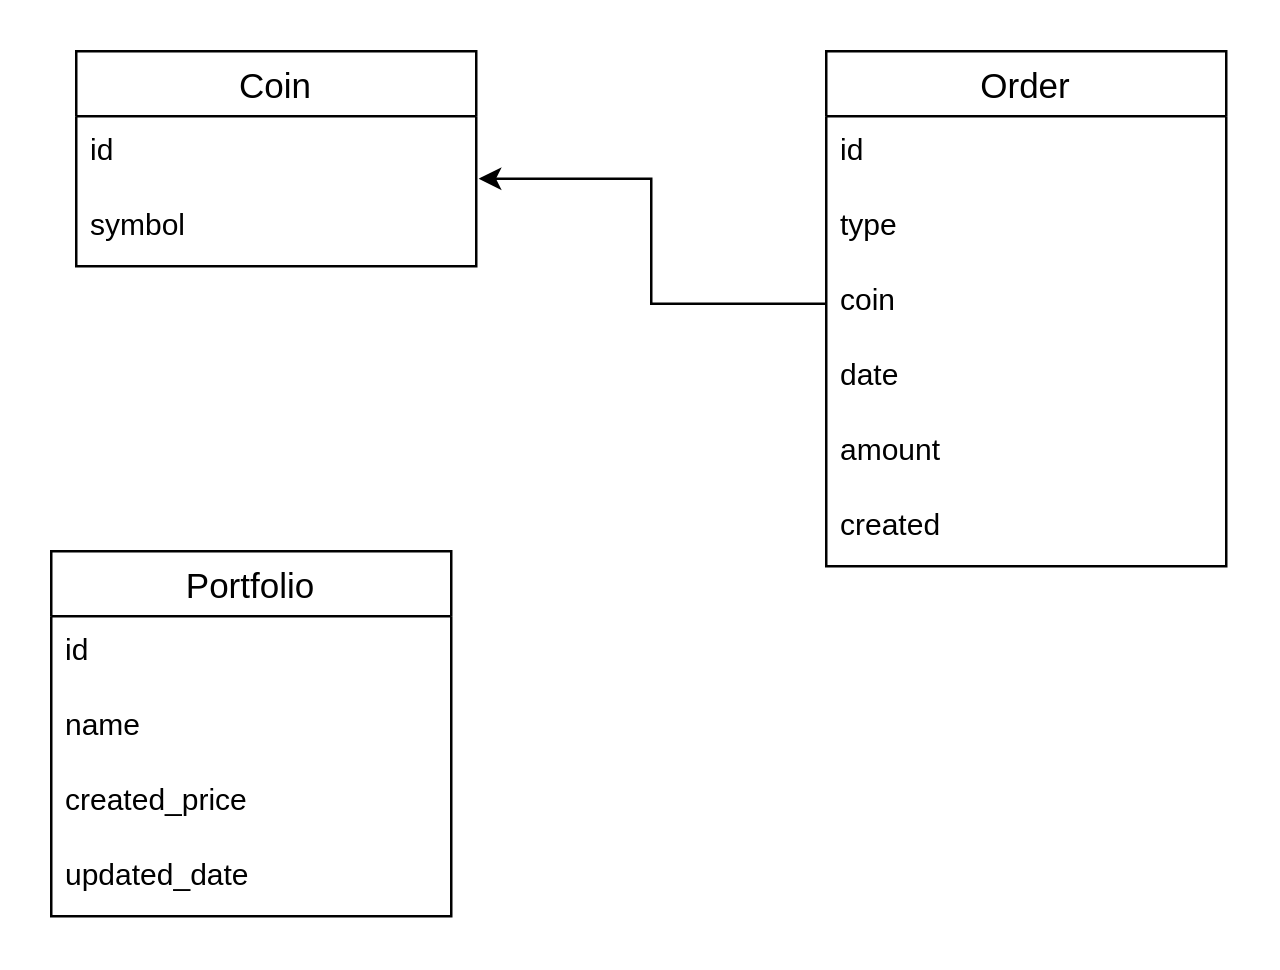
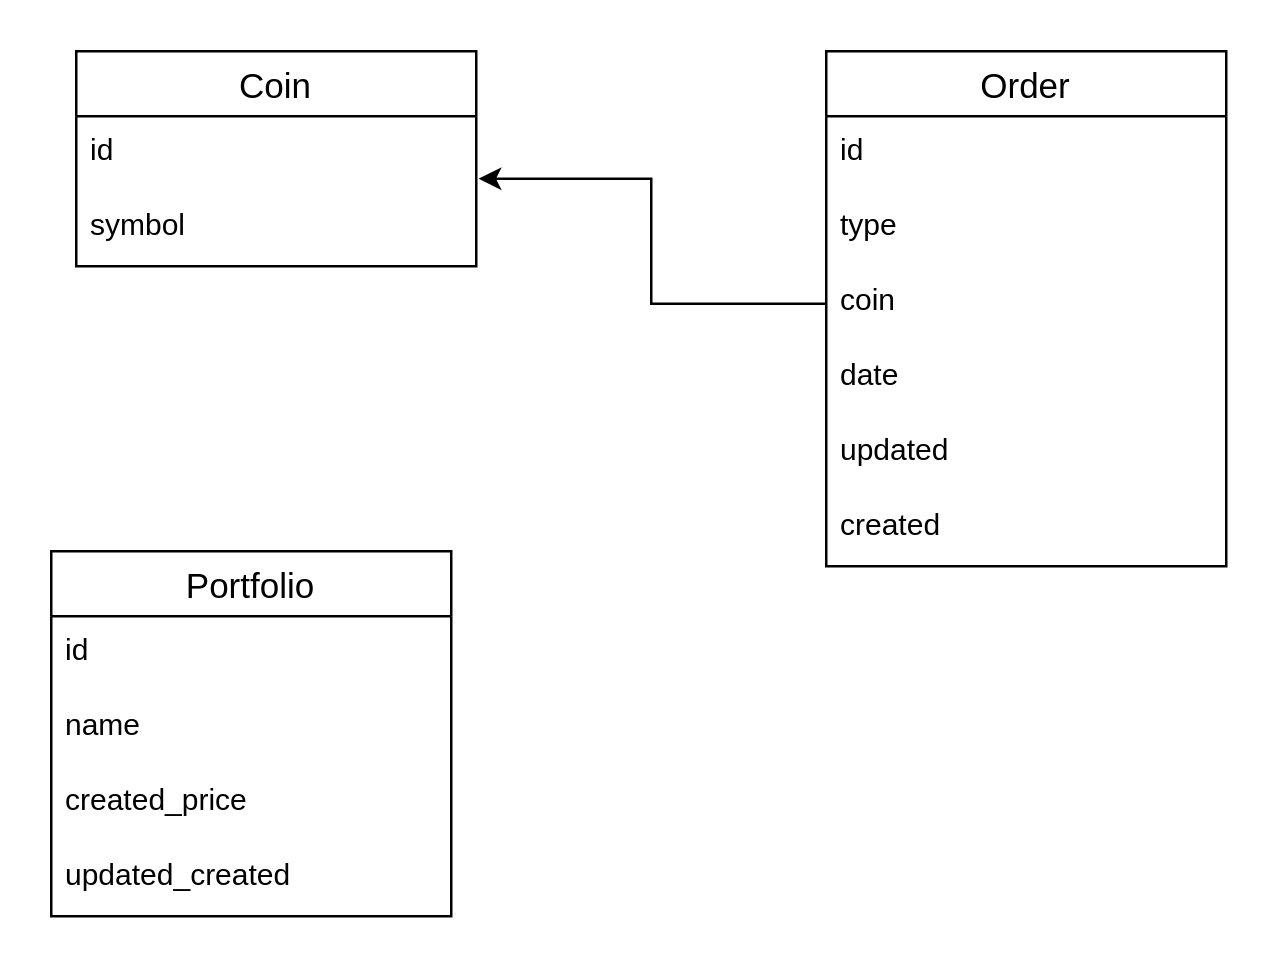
- <mxCell id="10" value="amount" style="text;strokeColor=none;fillColor=none;spacingLeft=4;spacingRight=4;overflow=hidden;rotatable=0;points=[[0,0.5],[1,0.5]];portConstraint=eastwest;fontSize=12;" parent="5" vertex="1"><mxGeometry y="146" width="160" height="30" as="geometry" /></mxCell>
+ <mxCell id="10" value="updated" style="text;strokeColor=none;fillColor=none;spacingLeft=4;spacingRight=4;overflow=hidden;rotatable=0;points=[[0,0.5],[1,0.5]];portConstraint=eastwest;fontSize=12;" parent="5" vertex="1"><mxGeometry y="146" width="160" height="30" as="geometry" /></mxCell>
- <mxCell id="17" value="updated_date&#10;" style="text;strokeColor=none;fillColor=none;spacingLeft=4;spacingRight=4;overflow=hidden;rotatable=0;points=[[0,0.5],[1,0.5]];portConstraint=eastwest;fontSize=12;" vertex="1" parent="13"><mxGeometry y="116" width="160" height="30" as="geometry" /></mxCell>
+ <mxCell id="17" value="updated_created&#10;" style="text;strokeColor=none;fillColor=none;spacingLeft=4;spacingRight=4;overflow=hidden;rotatable=0;points=[[0,0.5],[1,0.5]];portConstraint=eastwest;fontSize=12;" vertex="1" parent="13"><mxGeometry y="116" width="160" height="30" as="geometry" /></mxCell>
